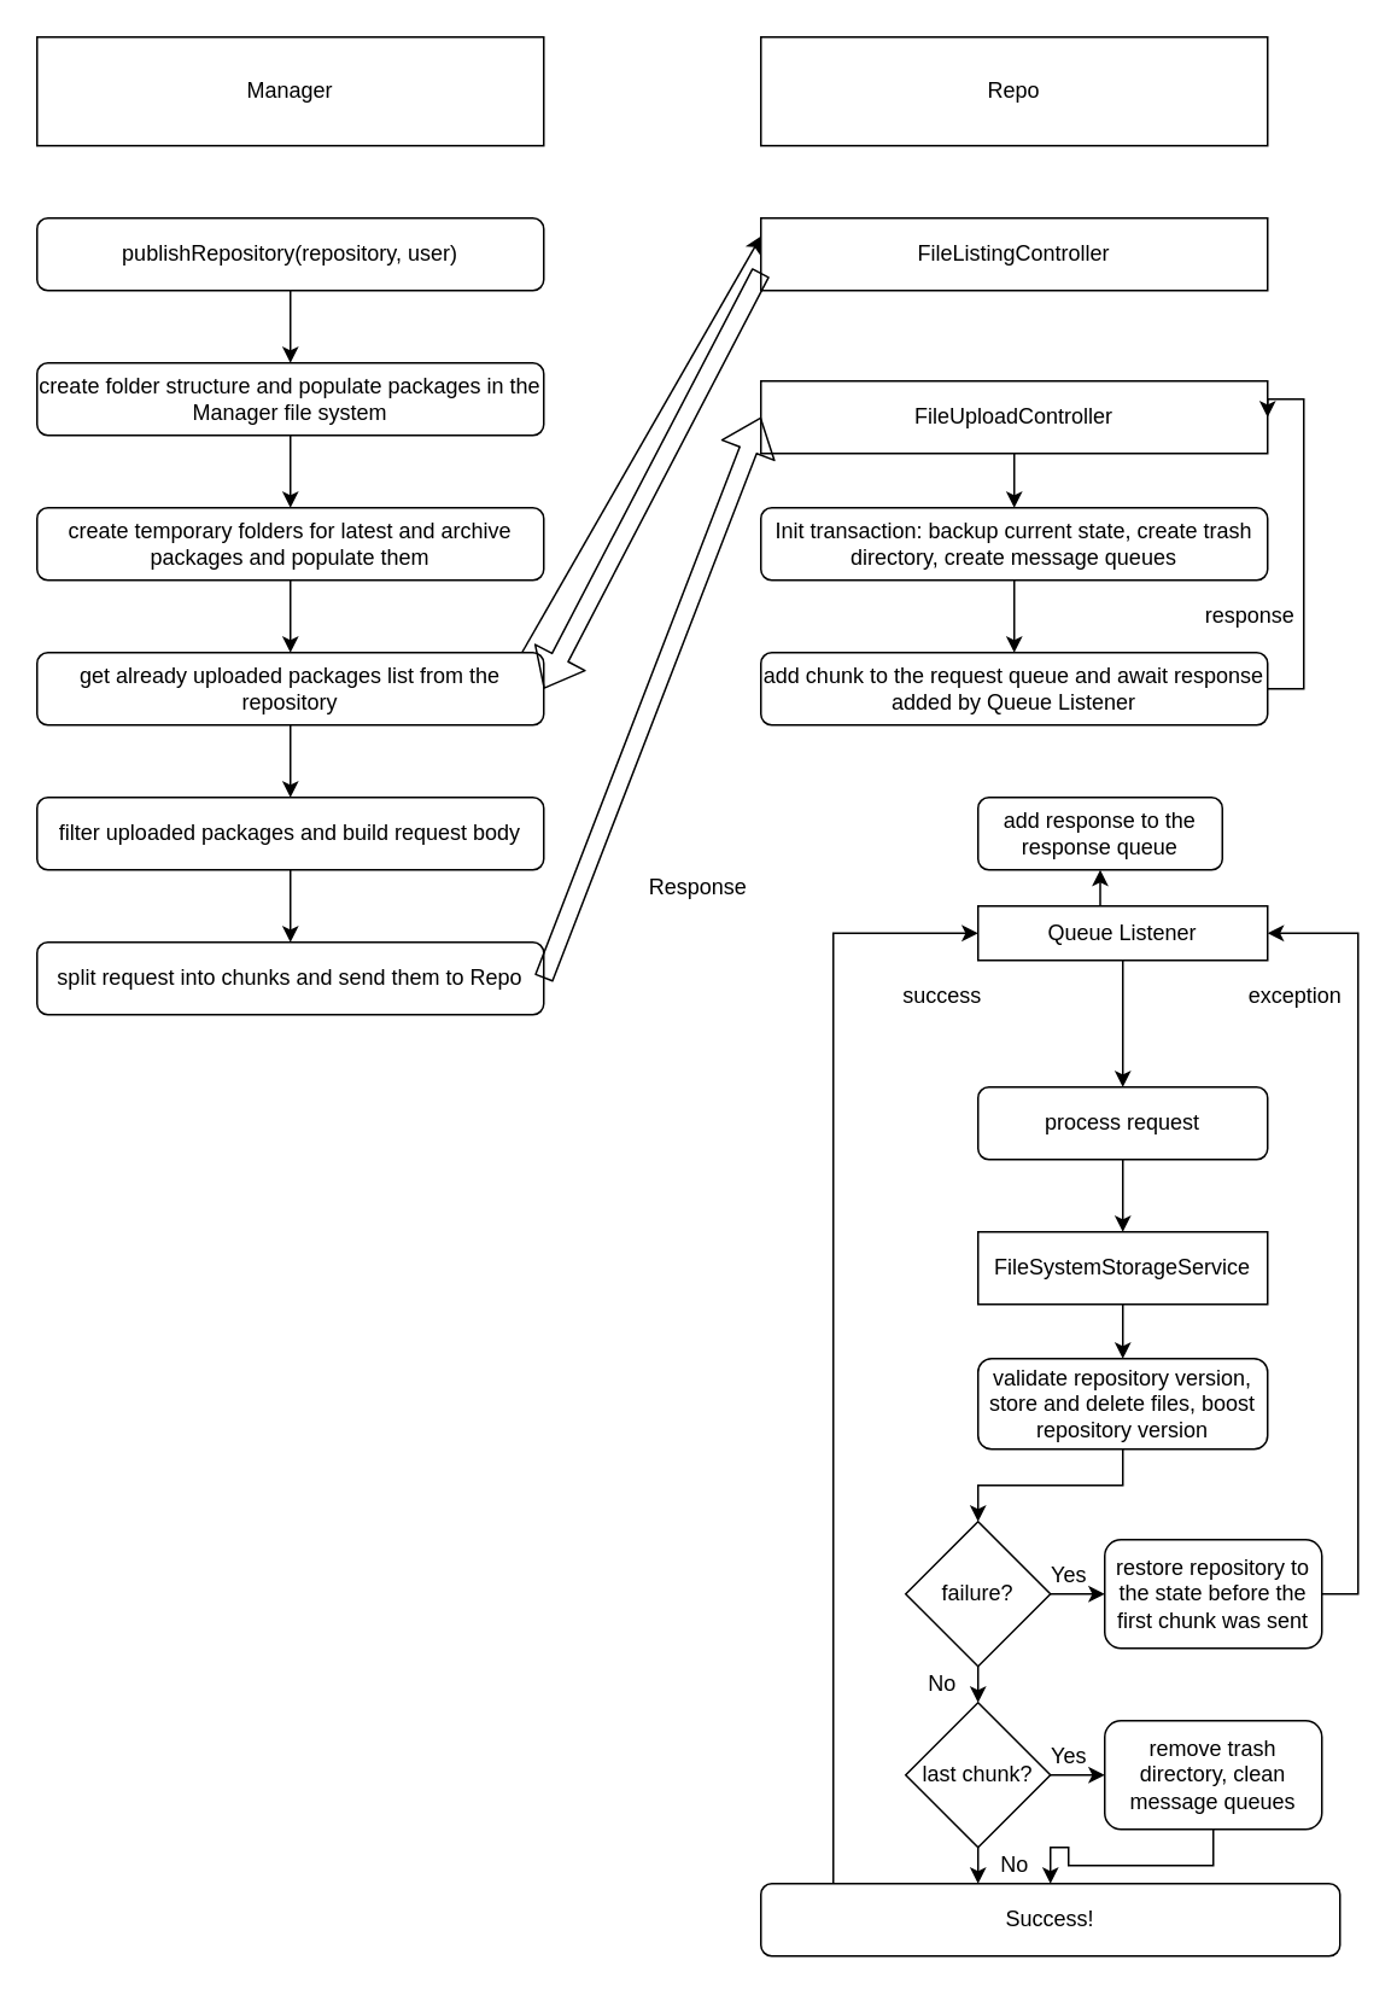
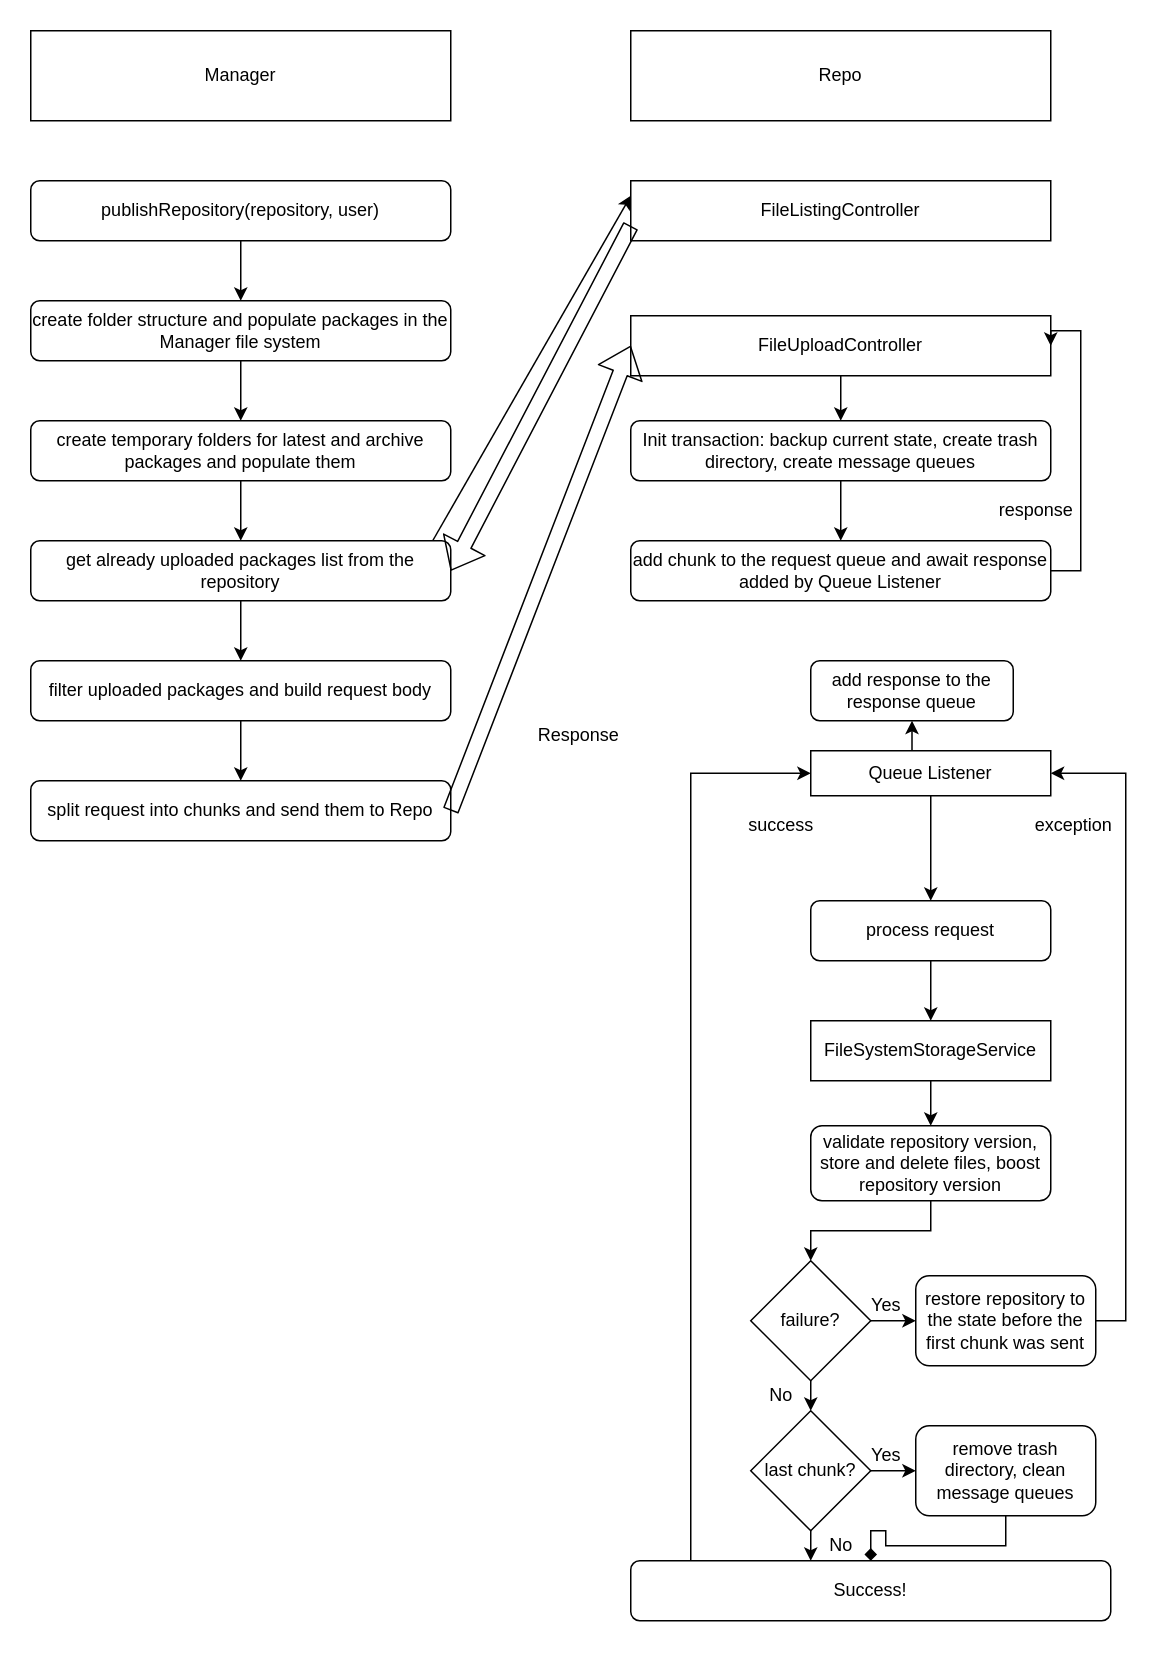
- <mxCell id="45" value="" style="edgeStyle=orthogonalEdgeStyle;rounded=0;orthogonalLoop=1;jettySize=auto;html=1;" edge="1" parent="1" source="46" target="50"><mxGeometry relative="1" as="geometry" /></mxCell>
+ <mxCell id="45" value="" style="edgeStyle=orthogonalEdgeStyle;rounded=0;orthogonalLoop=1;jettySize=auto;html=1;endArrow=diamond;" edge="1" parent="1" source="46" target="50"><mxGeometry relative="1" as="geometry" /></mxCell>
